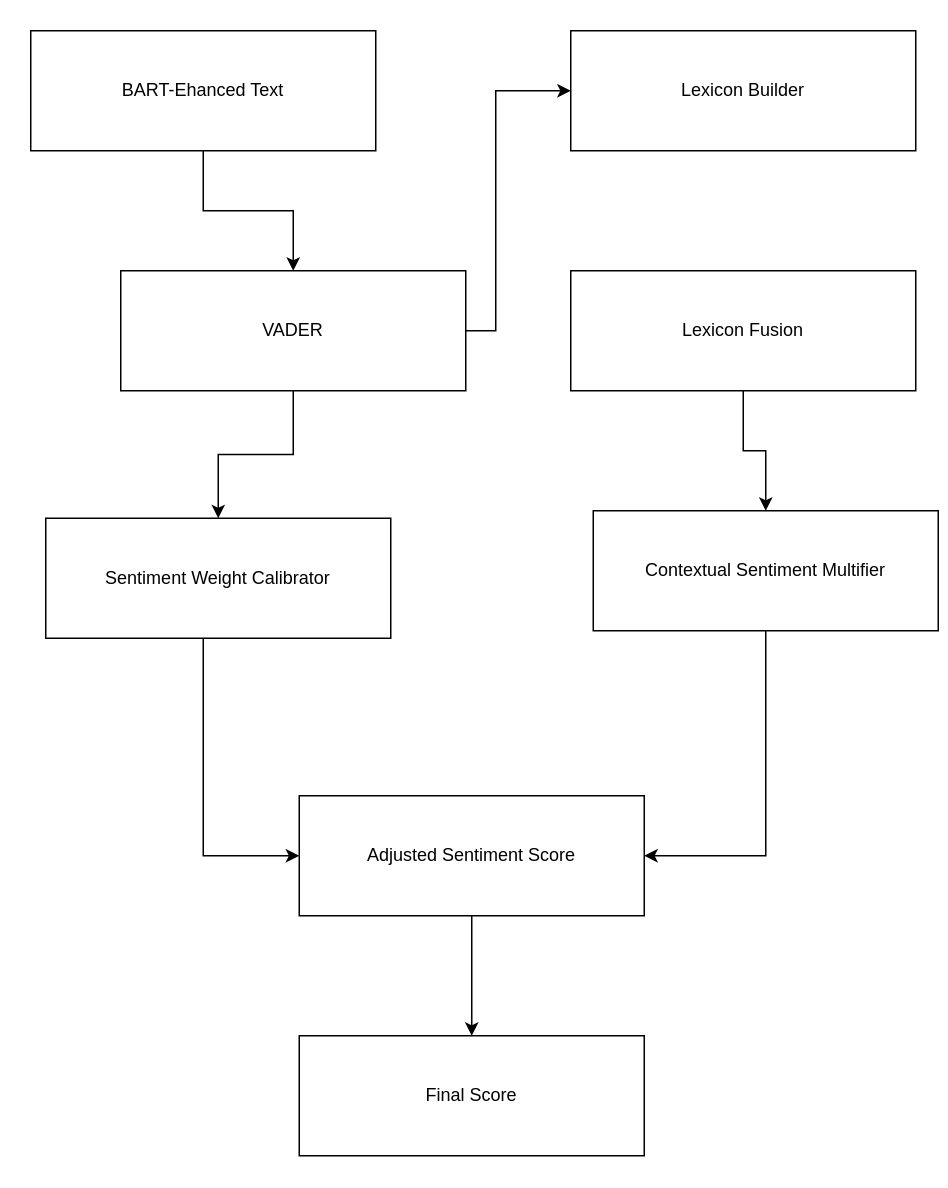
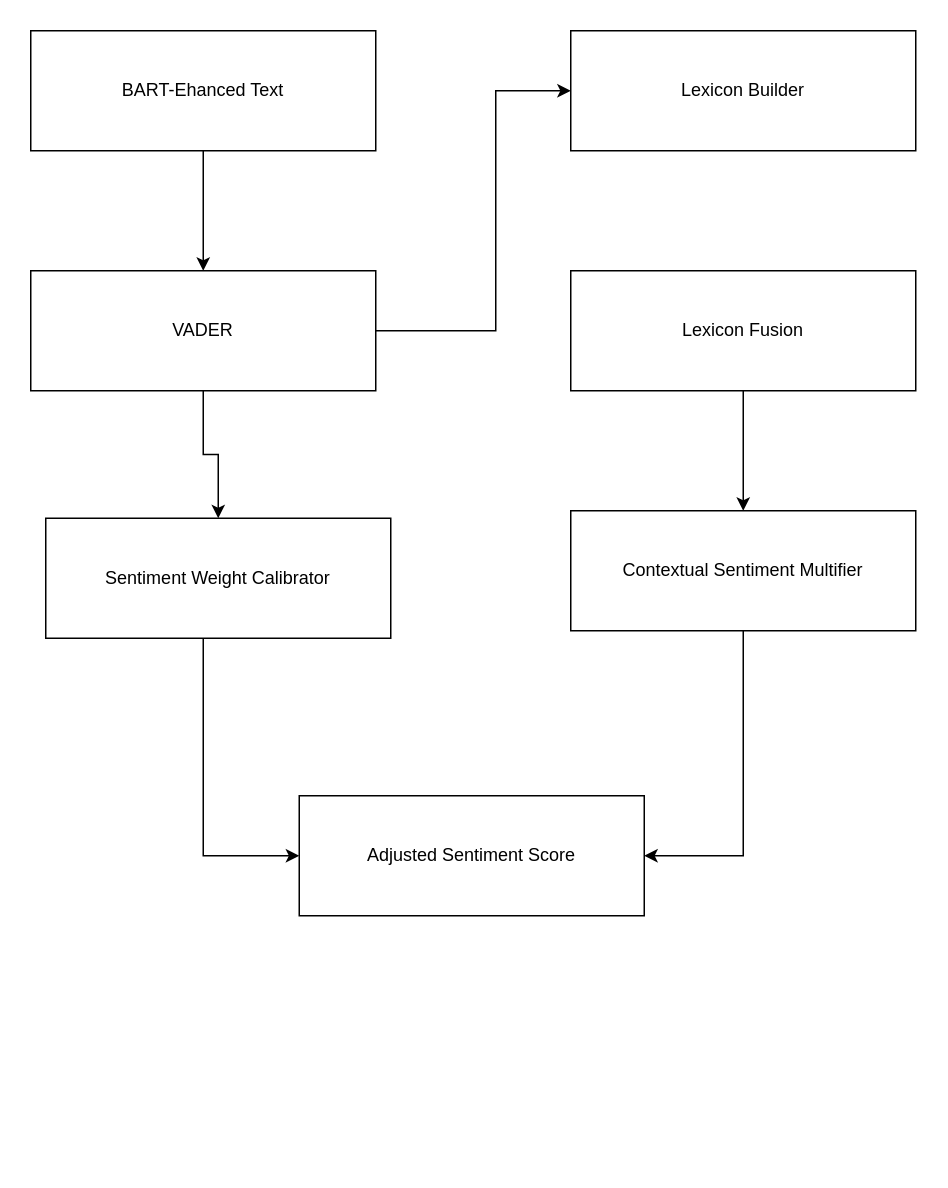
- <mxCell id="6" value="VADER" style="rounded=0;whiteSpace=wrap;html=1;" vertex="1" parent="1"><mxGeometry x="80" y="180" width="230" height="80" as="geometry" /></mxCell>
+ <mxCell id="6" value="VADER" style="rounded=0;whiteSpace=wrap;html=1;" vertex="1" parent="1"><mxGeometry x="20" y="180" width="230" height="80" as="geometry" /></mxCell>
- <mxCell id="15" value="Contextual Sentiment Multifier" style="rounded=0;whiteSpace=wrap;html=1;" vertex="1" parent="1"><mxGeometry x="395" y="340" width="230" height="80" as="geometry" /></mxCell>
+ <mxCell id="15" value="Contextual Sentiment Multifier" style="rounded=0;whiteSpace=wrap;html=1;" vertex="1" parent="1"><mxGeometry x="380" y="340" width="230" height="80" as="geometry" /></mxCell>
- <mxCell id="9" value="" style="edgeStyle=orthogonalEdgeStyle;rounded=0;orthogonalLoop=1;jettySize=auto;html=1;" edge="1" parent="1" source="10" target="16"><mxGeometry relative="1" as="geometry" /></mxCell>
- <mxCell id="16" value="Final Score" style="rounded=0;whiteSpace=wrap;html=1;" vertex="1" parent="1"><mxGeometry x="199" y="690" width="230" height="80" as="geometry" /></mxCell>
